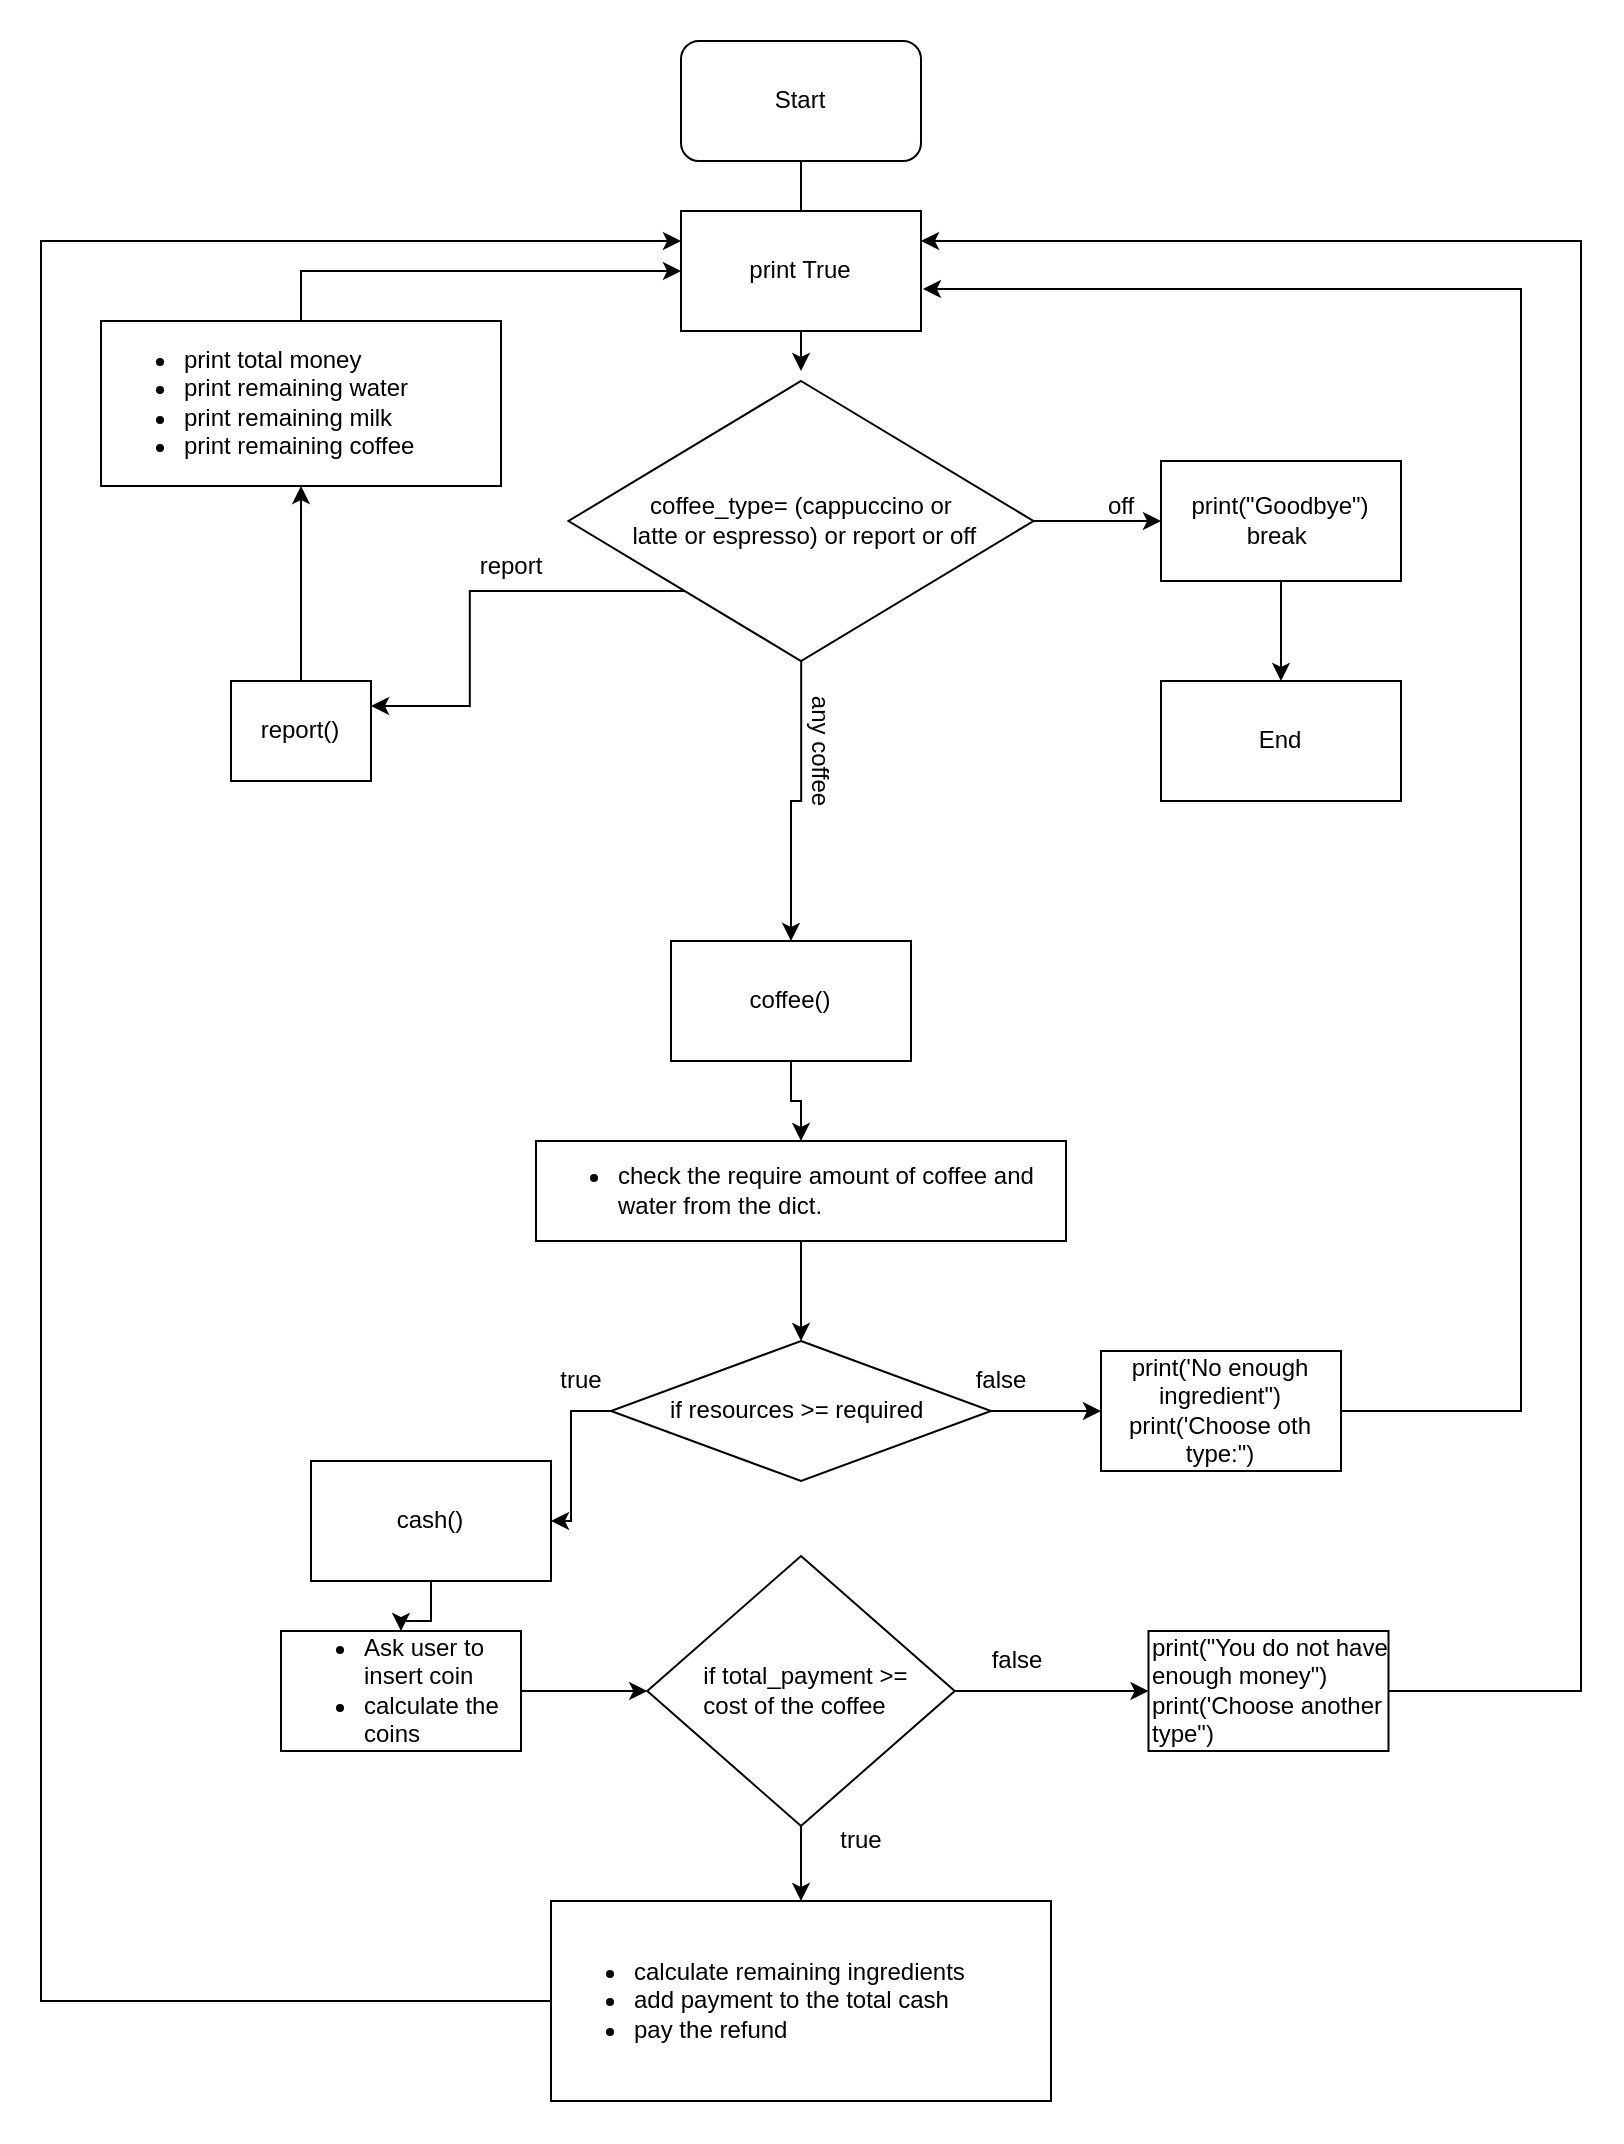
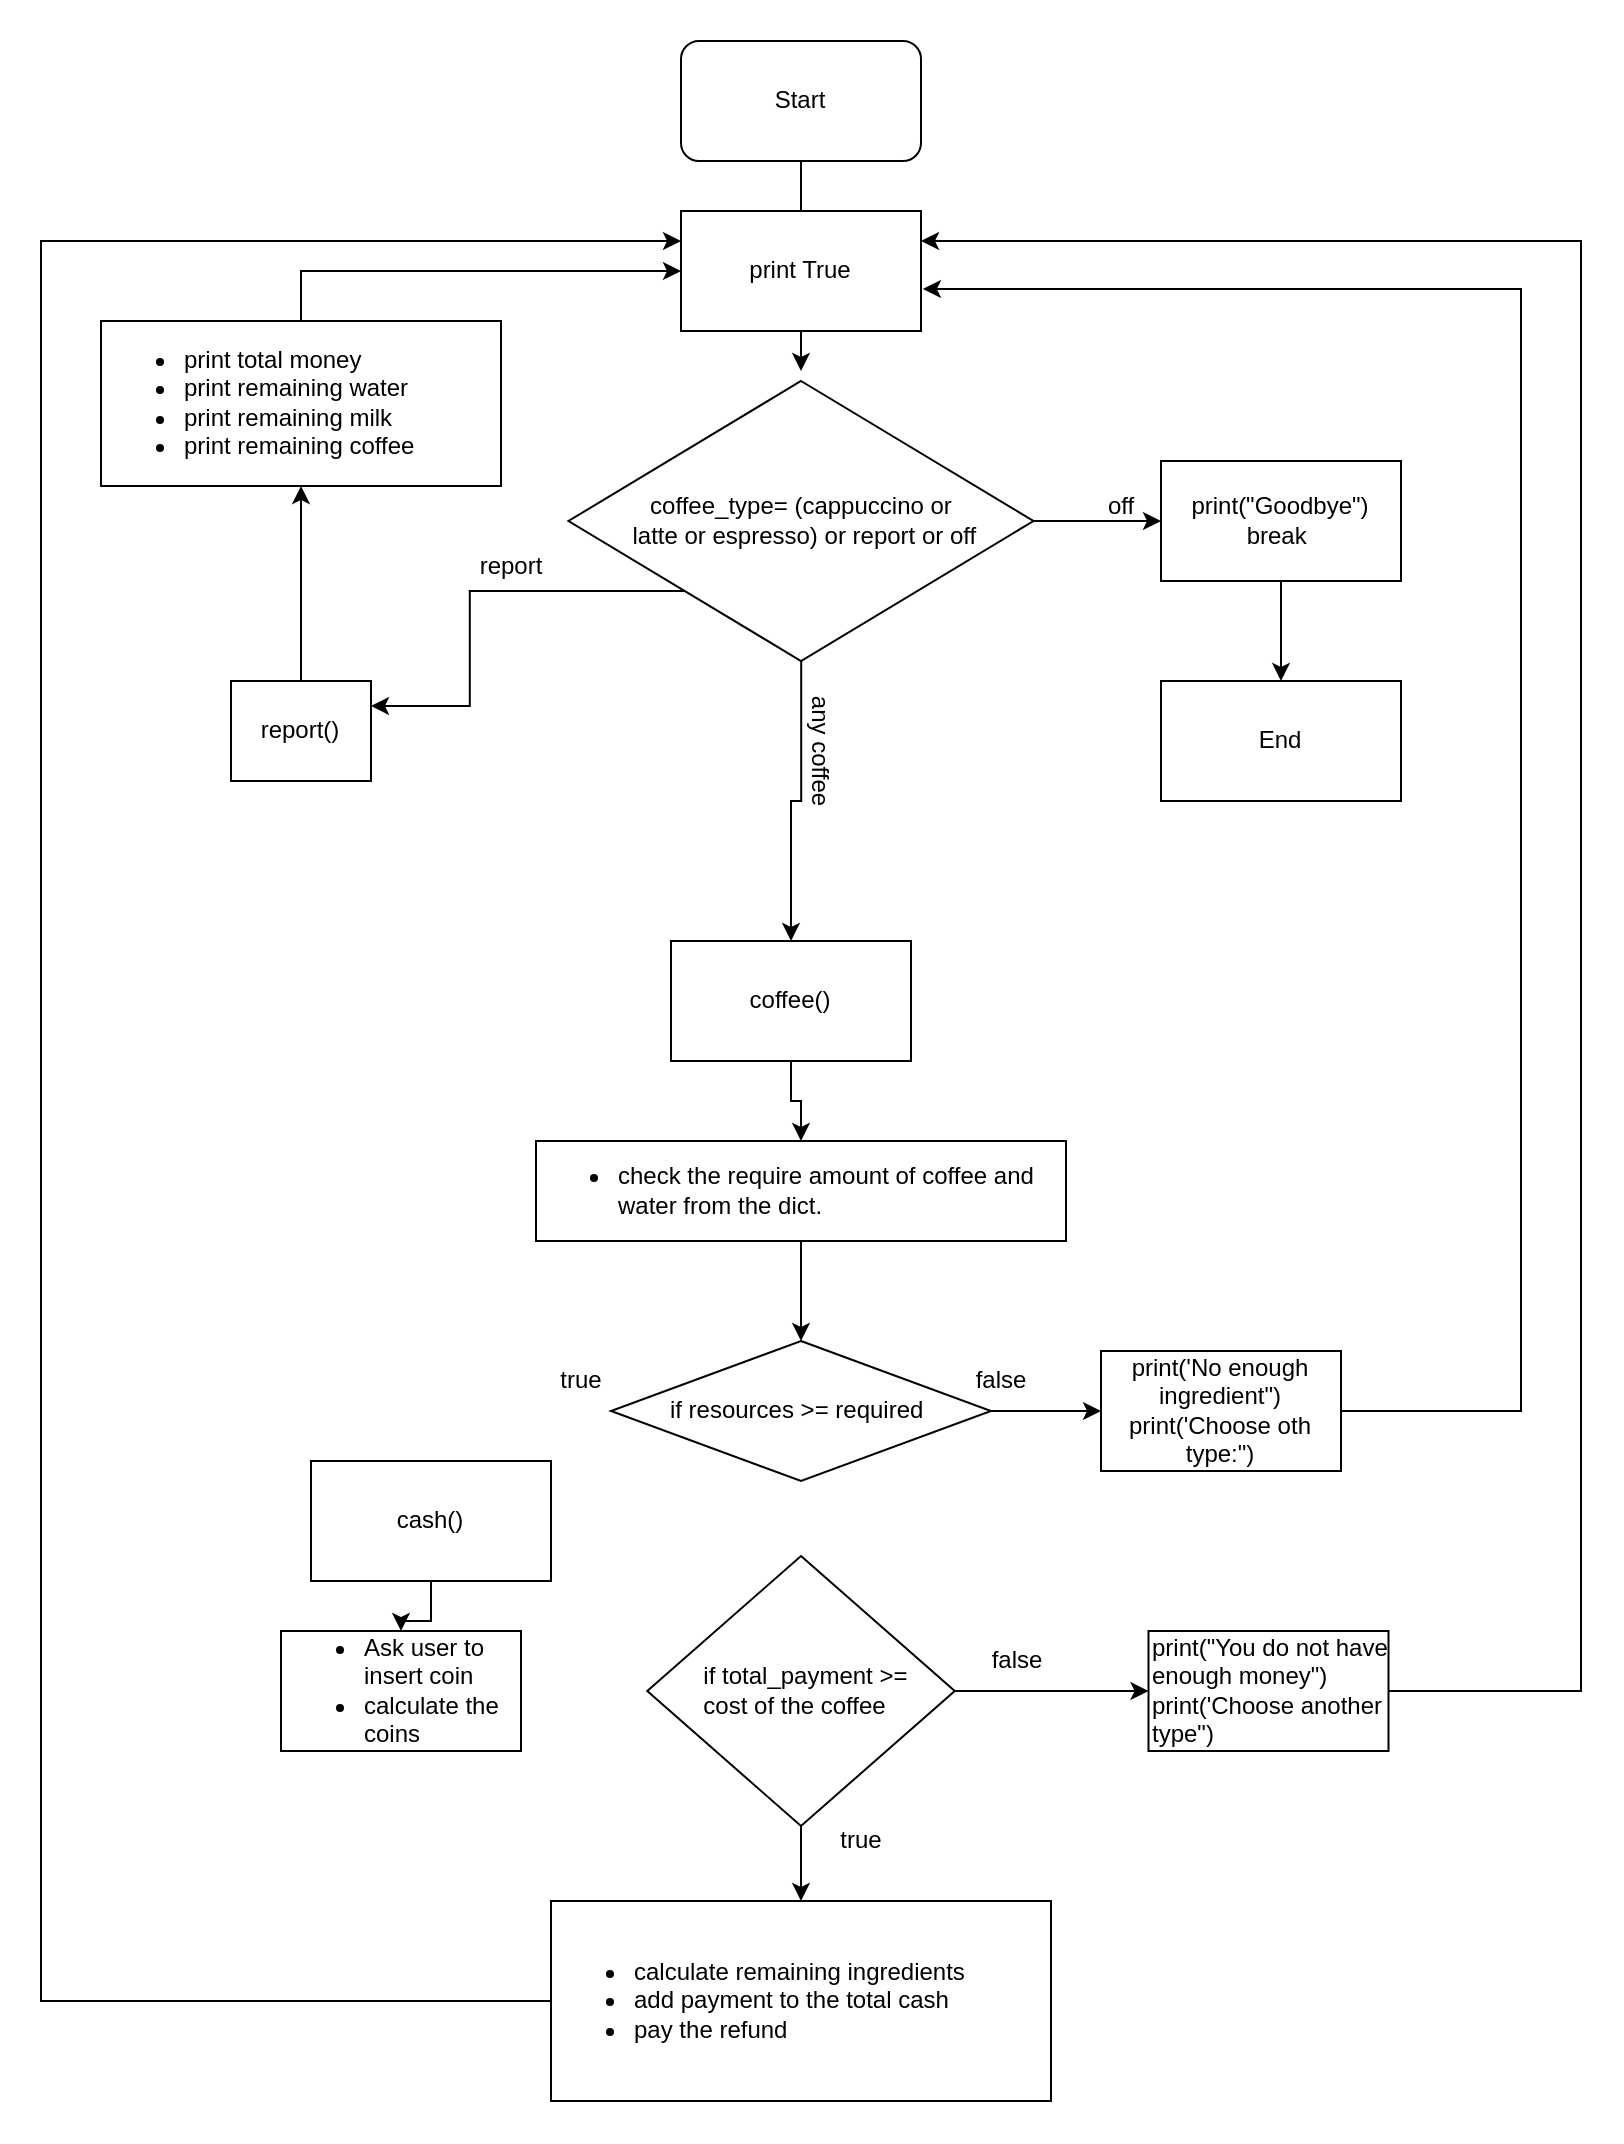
- <mxCell id="24" style="edgeStyle=orthogonalEdgeStyle;rounded=0;orthogonalLoop=1;jettySize=auto;html=1;exitX=0;exitY=0.5;exitDx=0;exitDy=0;entryX=1;entryY=0.5;entryDx=0;entryDy=0;" edge="1" parent="1" source="26" target="28"><mxGeometry relative="1" as="geometry" /></mxCell>
- <mxCell id="32" value="" style="edgeStyle=orthogonalEdgeStyle;rounded=0;orthogonalLoop=1;jettySize=auto;html=1;" edge="1" parent="1" source="33" target="36"><mxGeometry relative="1" as="geometry" /></mxCell>
